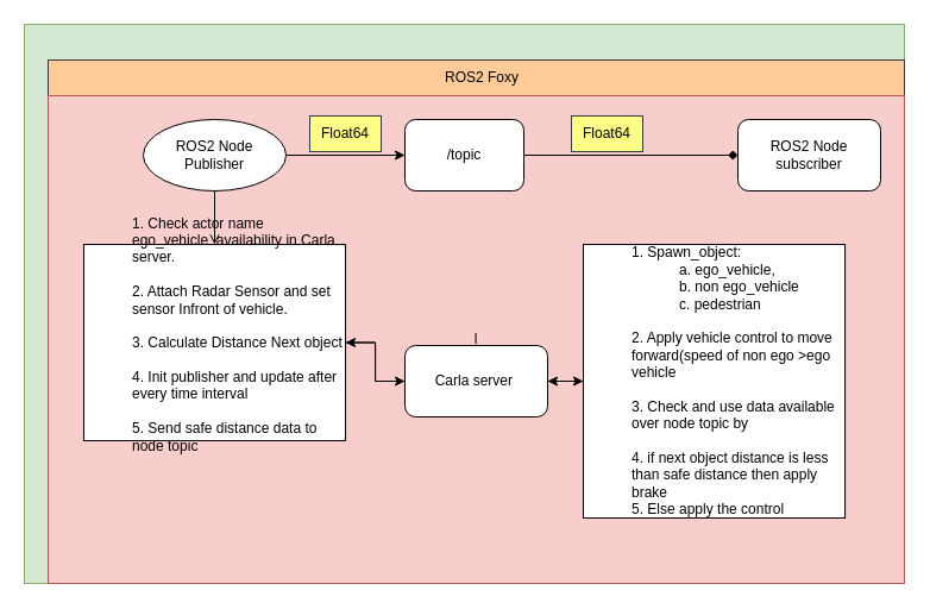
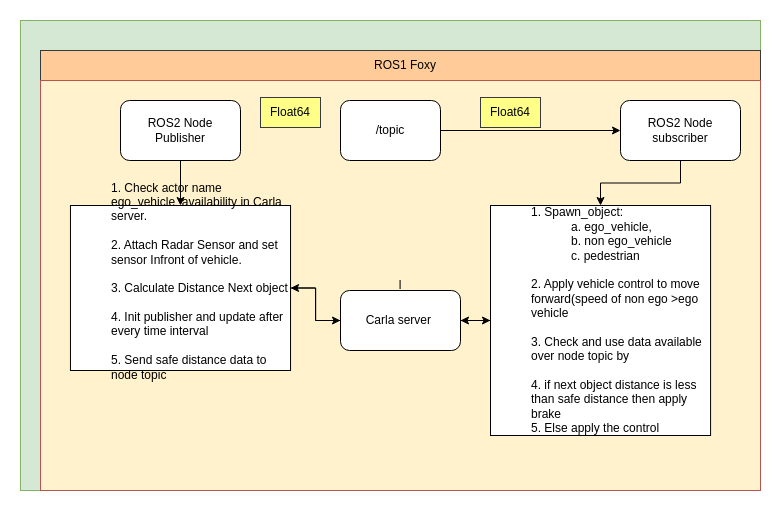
- <mxCell id="5" value="ROS2 Foxy" style="text;html=1;strokeColor=none;fillColor=none;align=center;verticalAlign=middle;whiteSpace=wrap;rounded=0;" vertex="1" parent="1"><mxGeometry x="320" y="50" width="170" height="30" as="geometry" /></mxCell>
+ <mxCell id="5" value="ROS1 Foxy" style="text;html=1;strokeColor=none;fillColor=none;align=center;verticalAlign=middle;whiteSpace=wrap;rounded=0;" vertex="1" parent="1"><mxGeometry x="320" y="50" width="170" height="30" as="geometry" /></mxCell>
- <mxCell id="7" value="ROS2 Node Publisher" style="ellipse;whiteSpace=wrap;html=1;" vertex="1" parent="1"><mxGeometry x="120" y="100" width="120" height="60" as="geometry" /></mxCell>
+ <mxCell id="7" value="ROS2 Node Publisher" style="rounded=1;whiteSpace=wrap;html=1;" vertex="1" parent="1"><mxGeometry x="120" y="100" width="120" height="60" as="geometry" /></mxCell>
- <mxCell id="6" style="edgeStyle=orthogonalEdgeStyle;rounded=0;orthogonalLoop=1;jettySize=auto;html=1;exitX=1;exitY=0.5;exitDx=0;exitDy=0;" edge="1" parent="1" source="7" target="12"><mxGeometry relative="1" as="geometry" /></mxCell>
- <mxCell id="11" style="edgeStyle=orthogonalEdgeStyle;rounded=0;orthogonalLoop=1;jettySize=auto;html=1;exitX=1;exitY=0.5;exitDx=0;exitDy=0;entryX=0;entryY=0.5;entryDx=0;entryDy=0;endArrow=diamond;" edge="1" parent="1" source="12" target="10"><mxGeometry relative="1" as="geometry" /></mxCell>
+ <mxCell id="11" style="edgeStyle=orthogonalEdgeStyle;rounded=0;orthogonalLoop=1;jettySize=auto;html=1;exitX=1;exitY=0.5;exitDx=0;exitDy=0;entryX=0;entryY=0.5;entryDx=0;entryDy=0;" edge="1" parent="1" source="12" target="10"><mxGeometry relative="1" as="geometry" /></mxCell>
+ <mxCell id="9" style="edgeStyle=orthogonalEdgeStyle;rounded=0;orthogonalLoop=1;jettySize=auto;html=1;entryX=0.5;entryY=0;entryDx=0;entryDy=0;" edge="1" parent="1" source="10" target="14"><mxGeometry relative="1" as="geometry" /></mxCell>
- <mxCell id="8" style="edgeStyle=orthogonalEdgeStyle;rounded=0;orthogonalLoop=1;jettySize=auto;html=1;entryX=0.5;entryY=0;entryDx=0;entryDy=0;exitX=0.5;exitY=1;exitDx=0;exitDy=0;endArrow=open;" edge="1" parent="1" source="7" target="21"><mxGeometry relative="1" as="geometry"><mxPoint x="180" y="170" as="sourcePoint" /><mxPoint x="180" y="210" as="targetPoint" /></mxGeometry></mxCell>
+ <mxCell id="8" style="edgeStyle=orthogonalEdgeStyle;rounded=0;orthogonalLoop=1;jettySize=auto;html=1;entryX=0.5;entryY=0;entryDx=0;entryDy=0;exitX=0.5;exitY=1;exitDx=0;exitDy=0;" edge="1" parent="1" source="7" target="21"><mxGeometry relative="1" as="geometry"><mxPoint x="180" y="170" as="sourcePoint" /><mxPoint x="180" y="210" as="targetPoint" /></mxGeometry></mxCell>
- <mxCell id="4" value="l" style="rounded=0;whiteSpace=wrap;html=1;fillColor=#f8cecc;strokeColor=#b85450;" vertex="1" parent="1"><mxGeometry x="40" y="80" width="720" height="410" as="geometry" /></mxCell>
+ <mxCell id="4" value="l" style="rounded=0;whiteSpace=wrap;html=1;fillColor=#fff2cc;strokeColor=#b85450;" vertex="1" parent="1"><mxGeometry x="40" y="80" width="720" height="410" as="geometry" /></mxCell>
